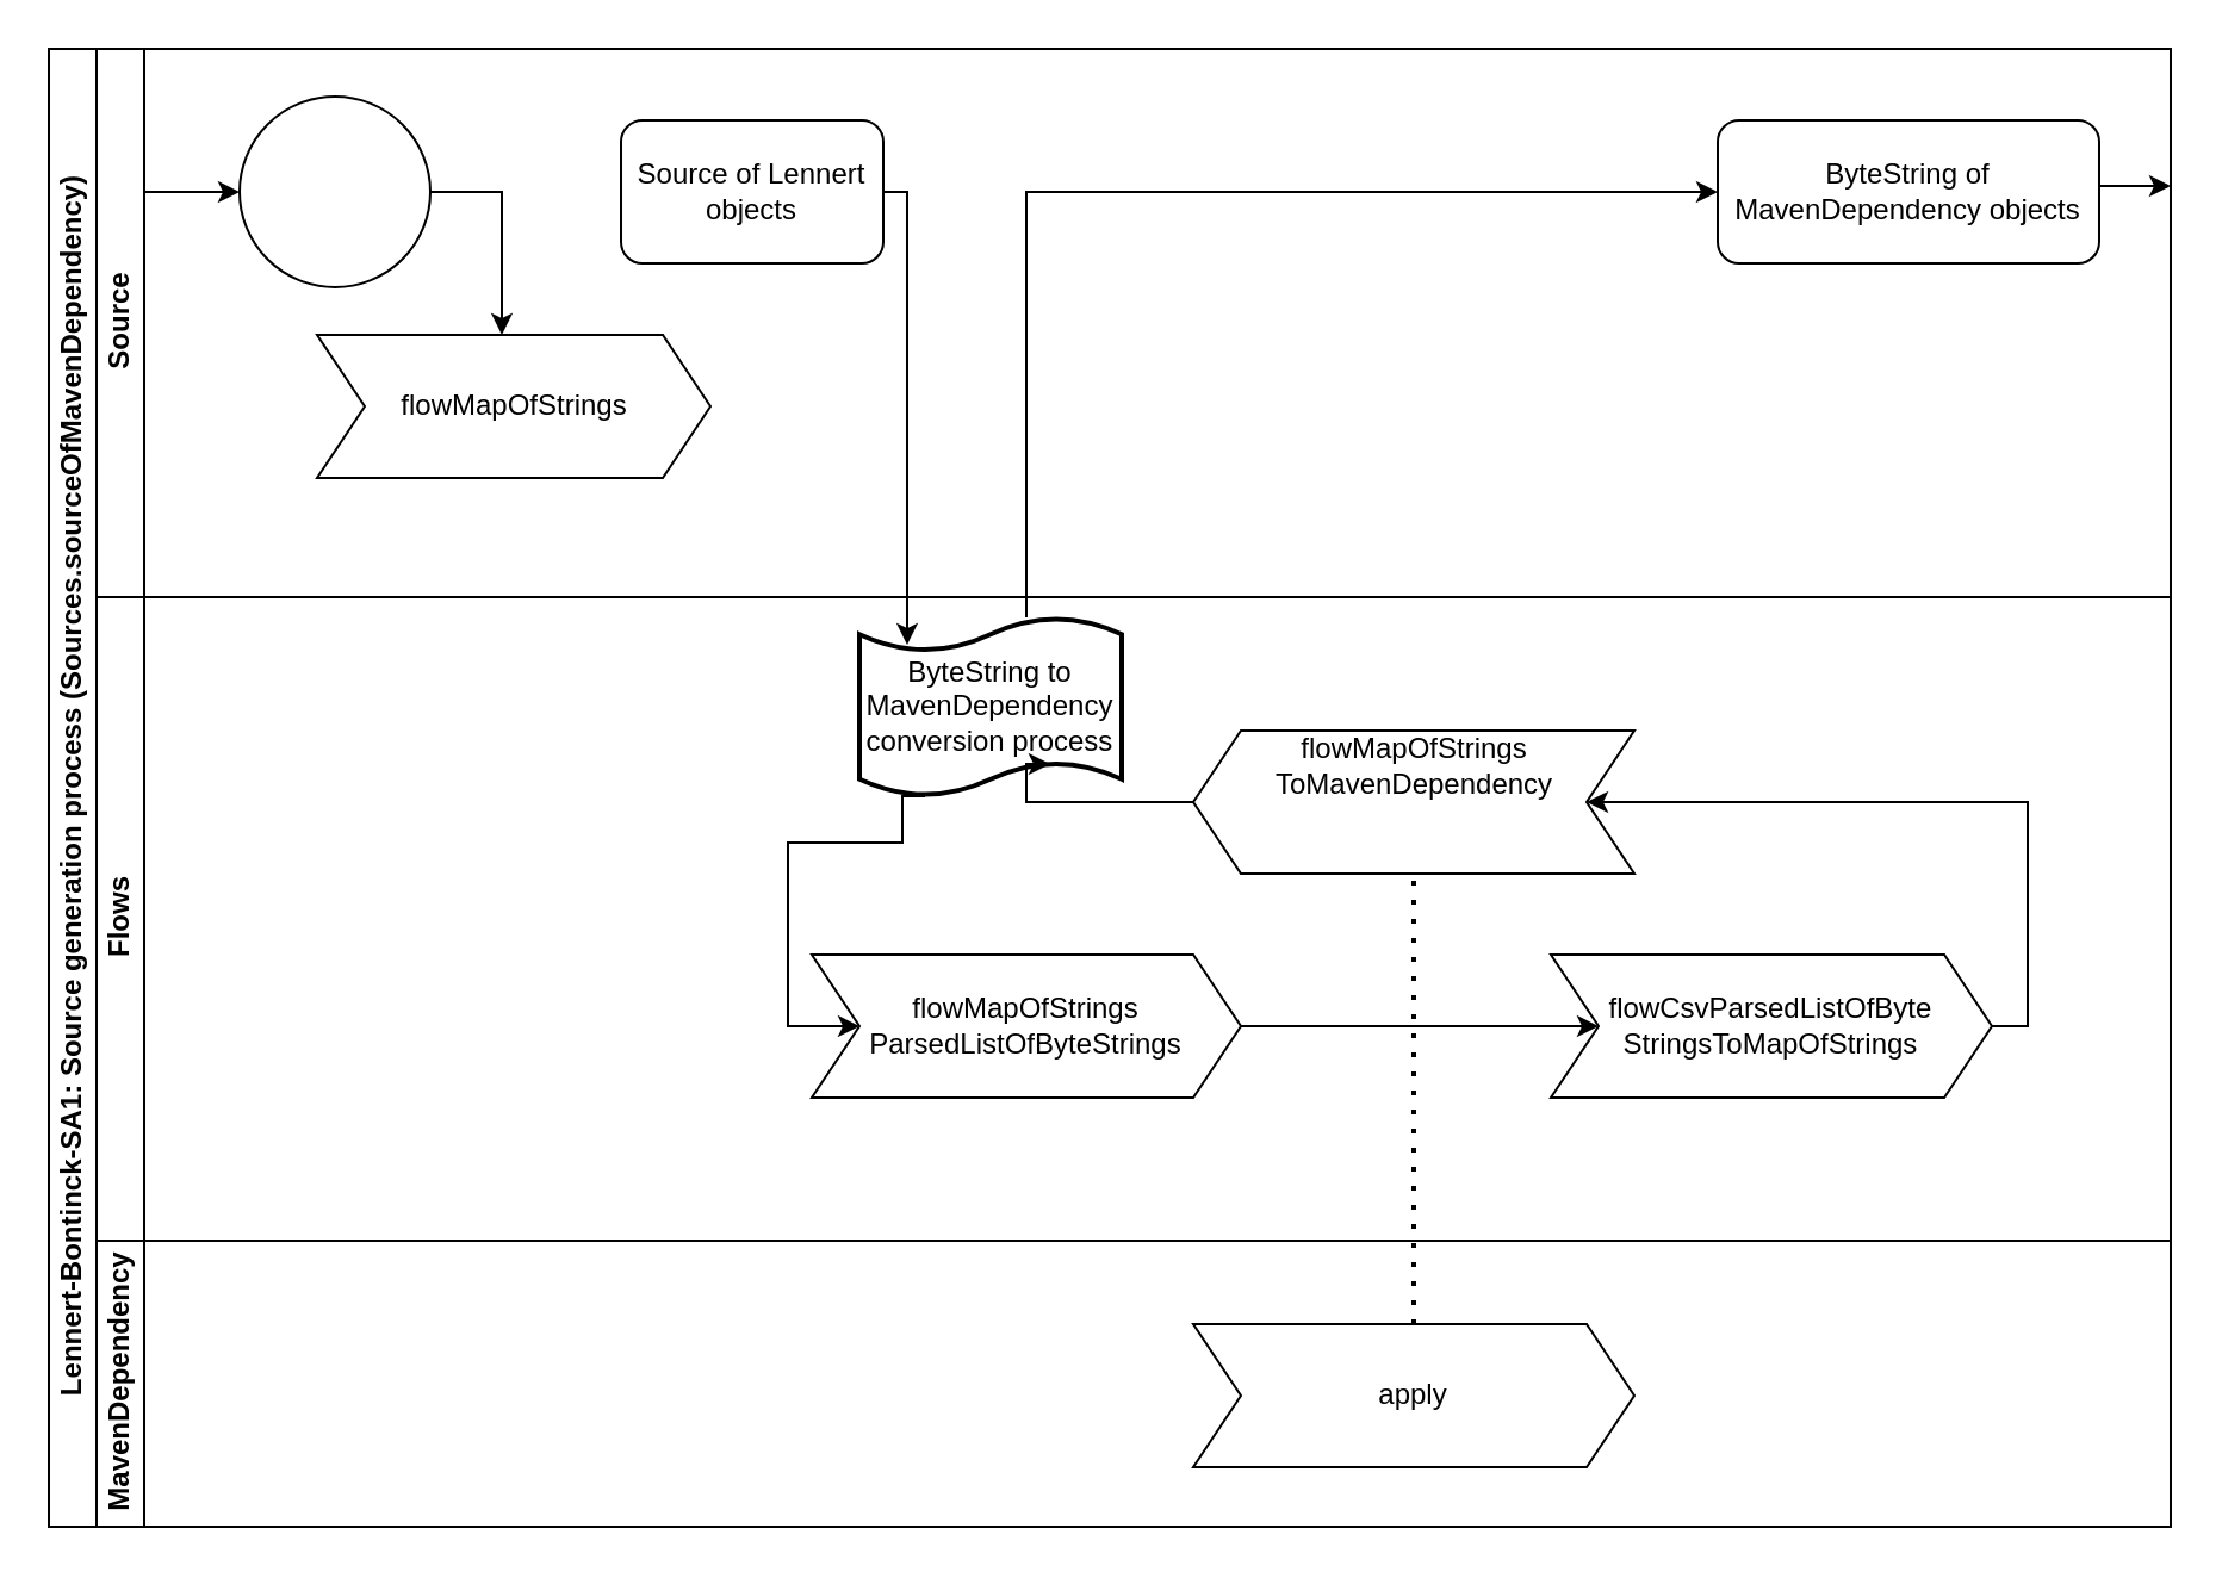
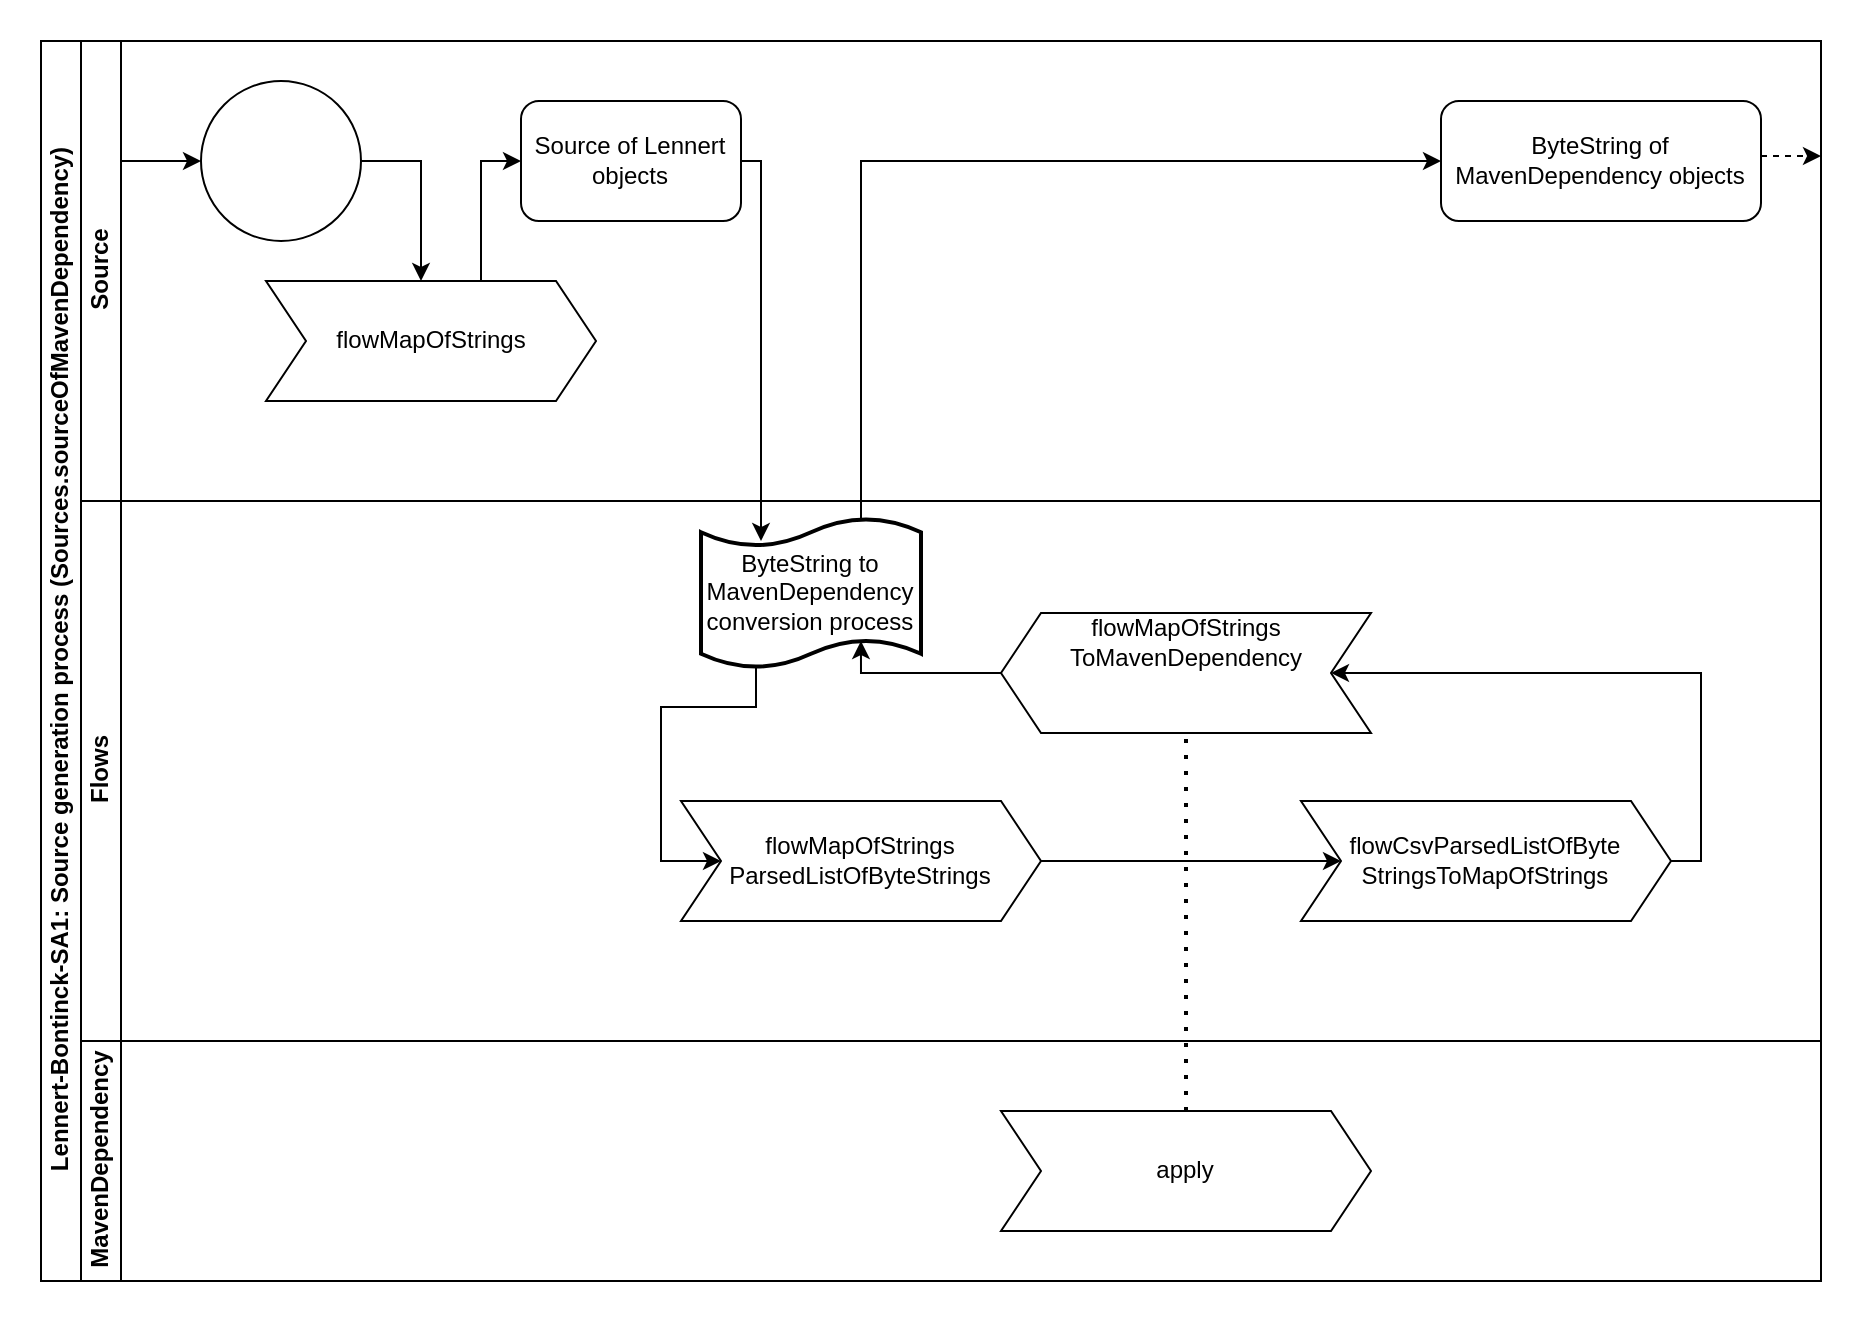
- <mxCell id="7" style="edgeStyle=orthogonalEdgeStyle;rounded=0;orthogonalLoop=1;jettySize=auto;html=1;entryX=1;entryY=0.25;entryDx=0;entryDy=0;" parent="5" source="8" target="5" edge="1"><mxGeometry relative="1" as="geometry"><Array as="points"><mxPoint x="860" y="58" /></Array></mxGeometry></mxCell>
+ <mxCell id="7" style="edgeStyle=orthogonalEdgeStyle;rounded=0;orthogonalLoop=1;jettySize=auto;html=1;entryX=1;entryY=0.25;entryDx=0;entryDy=0;dashed=1;" parent="5" source="8" target="5" edge="1"><mxGeometry relative="1" as="geometry"><Array as="points"><mxPoint x="860" y="58" /></Array></mxGeometry></mxCell>
+ <mxCell id="12" style="edgeStyle=orthogonalEdgeStyle;rounded=0;orthogonalLoop=1;jettySize=auto;html=1;entryX=0;entryY=0.5;entryDx=0;entryDy=0;" parent="5" source="13" target="6" edge="1"><mxGeometry relative="1" as="geometry"><Array as="points"><mxPoint x="200" y="60" /></Array></mxGeometry></mxCell>
- <mxCell id="17" value="ByteString to MavenDependency conversion process" style="shape=tape;whiteSpace=wrap;html=1;strokeWidth=2;size=0.19" parent="15" vertex="1"><mxGeometry x="320" y="8.5" width="110" height="75" as="geometry" /></mxCell>
+ <mxCell id="17" value="ByteString to MavenDependency conversion process" style="shape=tape;whiteSpace=wrap;html=1;strokeWidth=2;size=0.19" parent="15" vertex="1"><mxGeometry x="310" y="8.5" width="110" height="75" as="geometry" /></mxCell>
